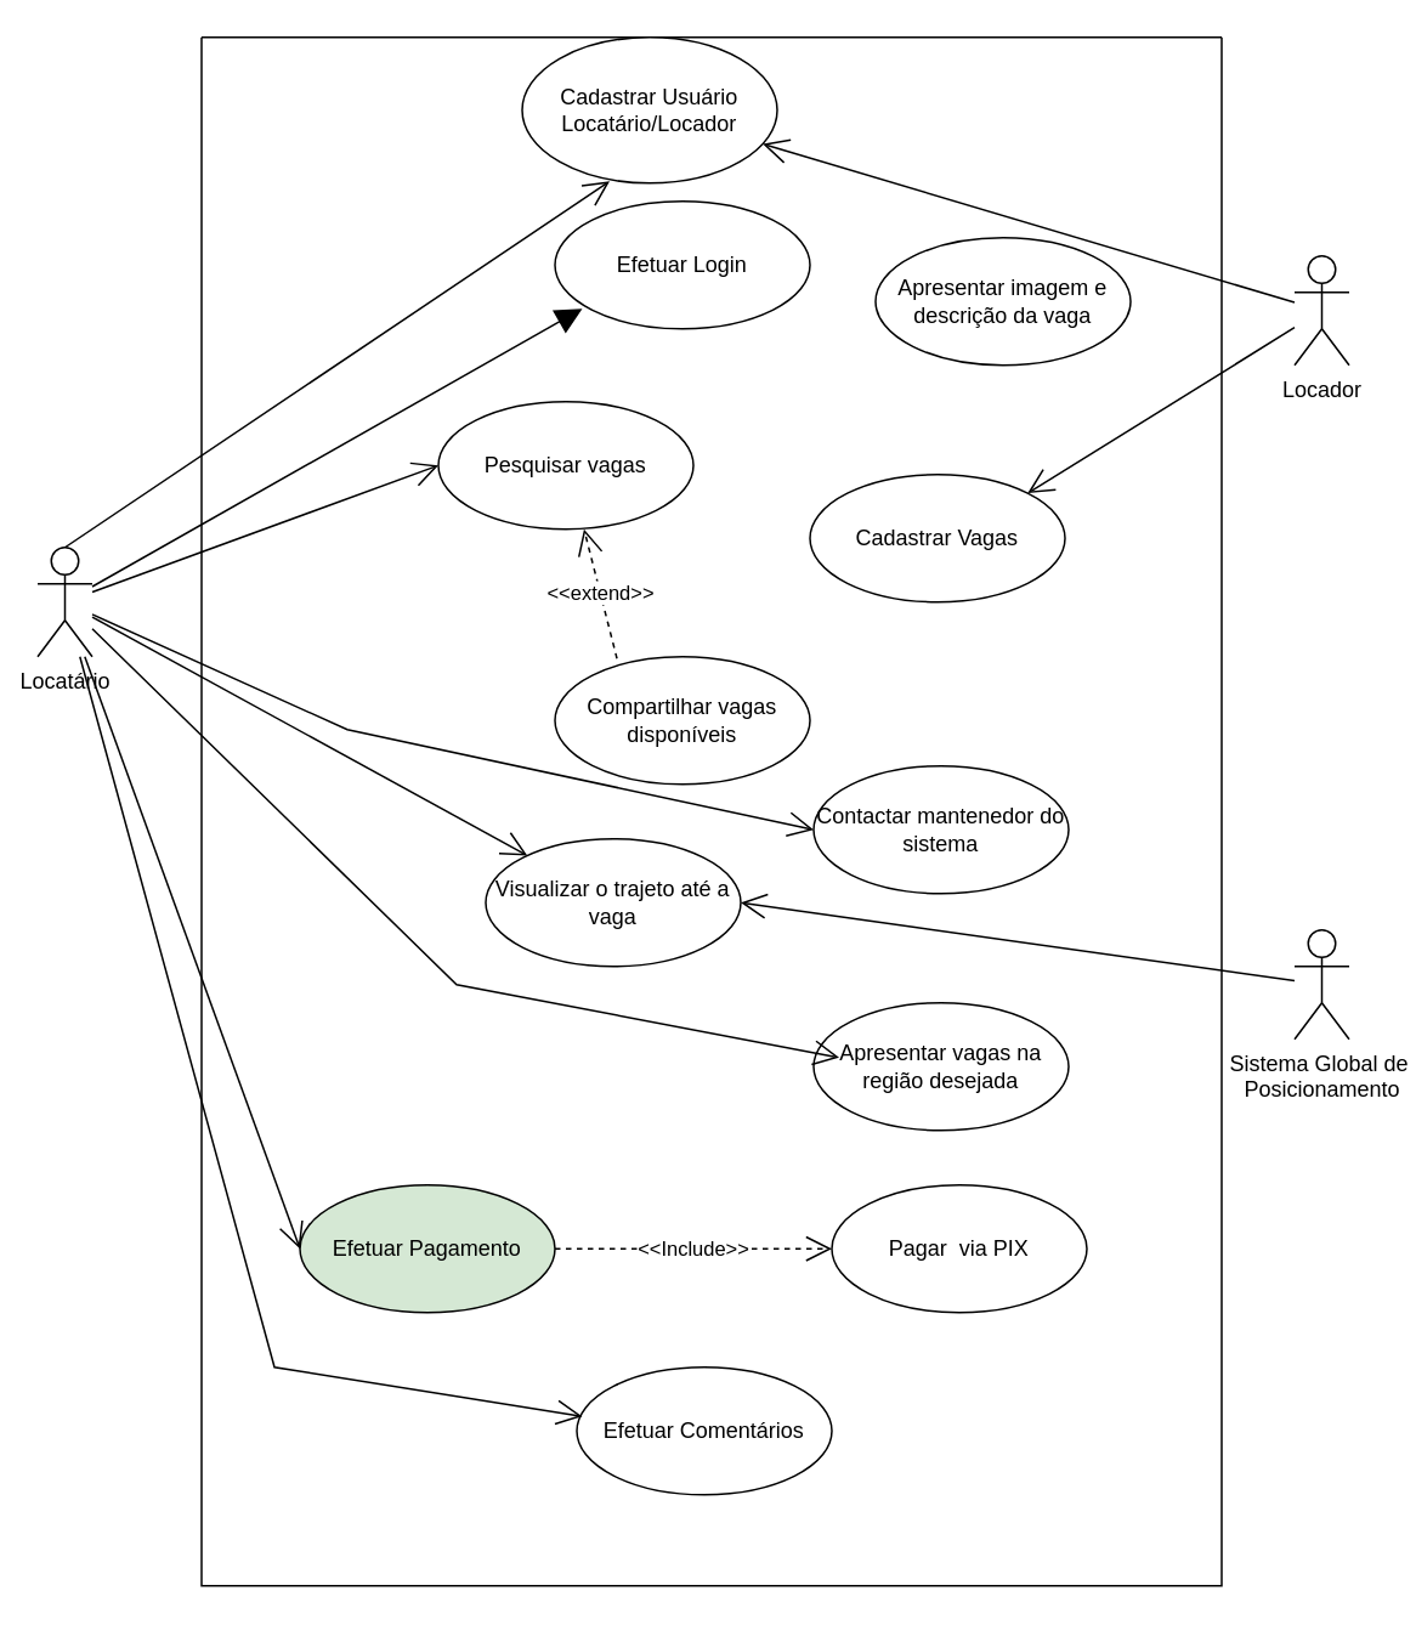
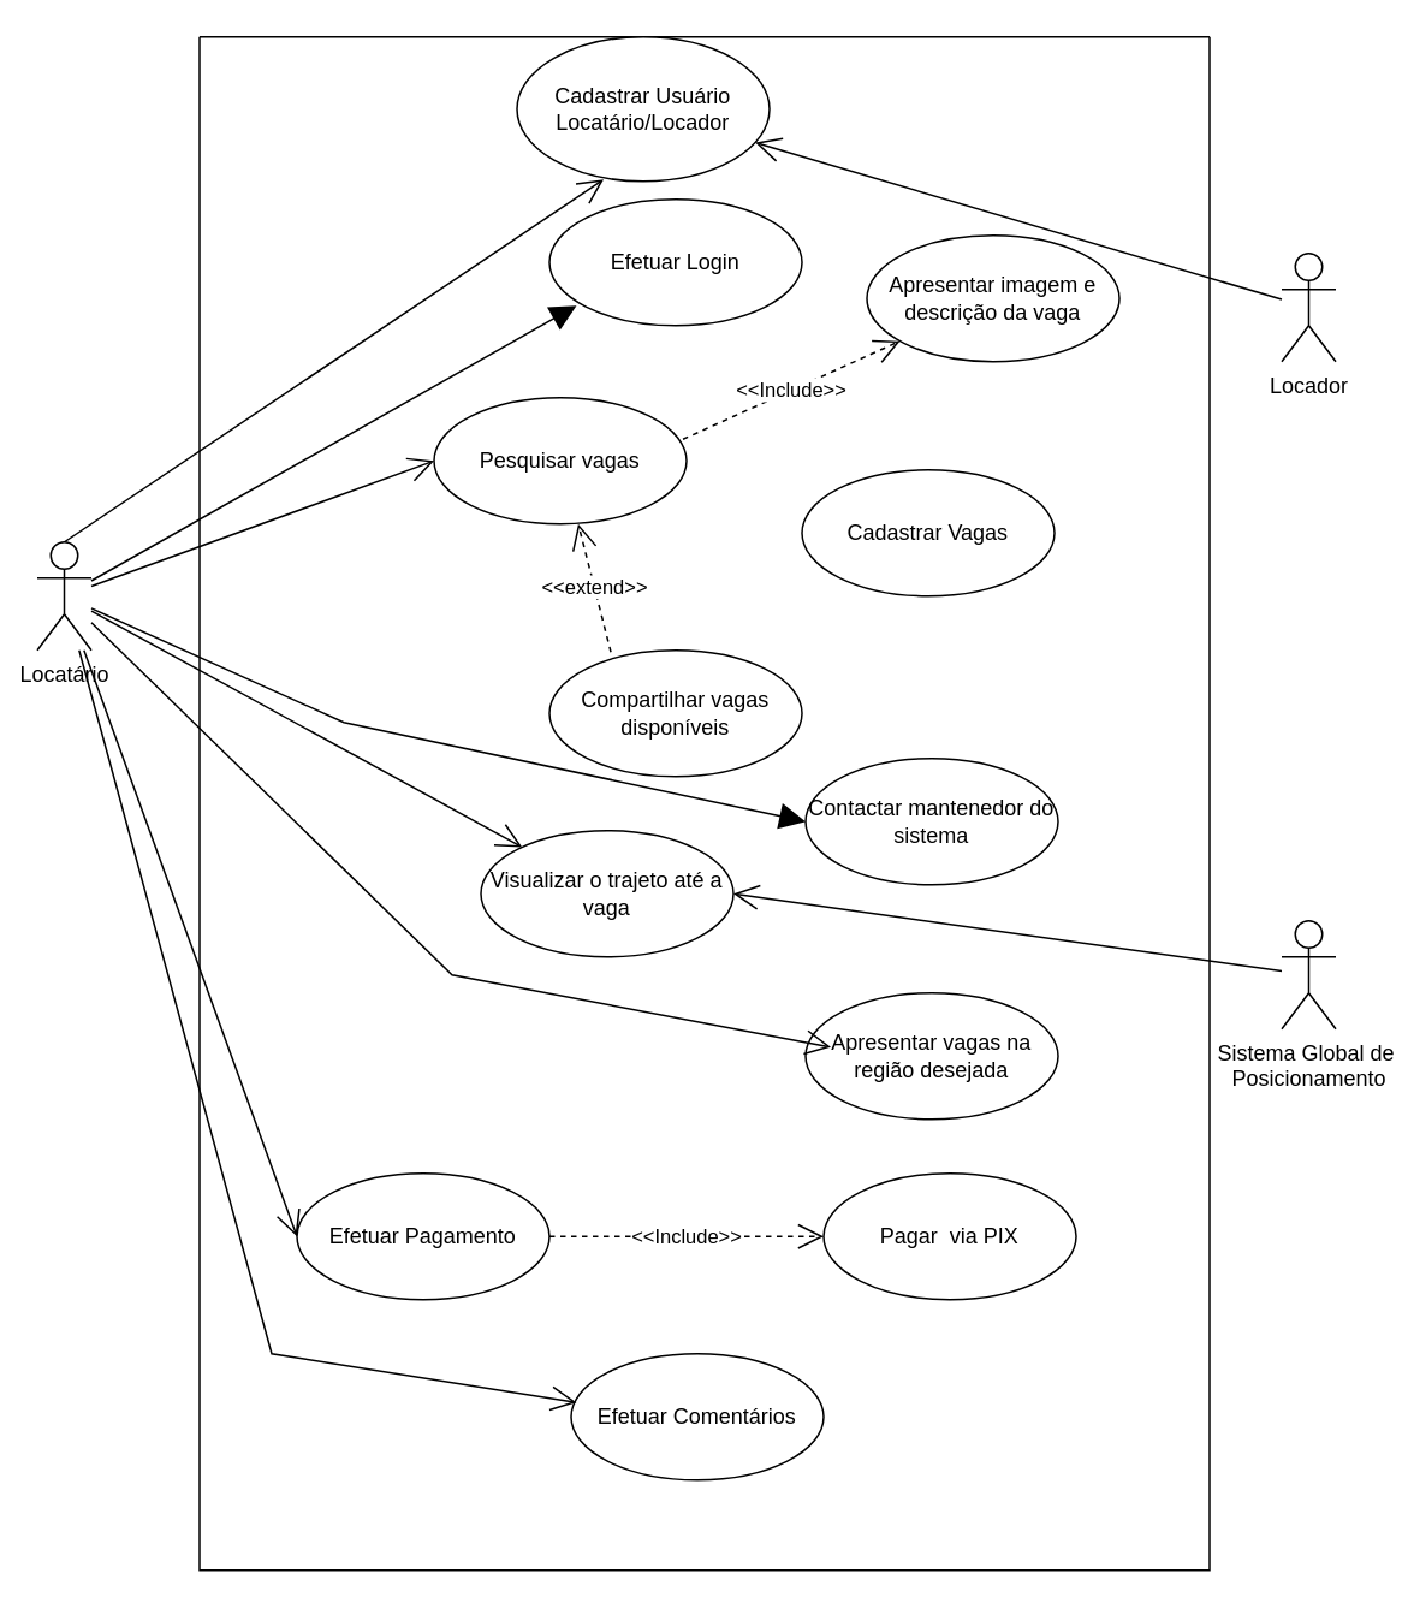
+ <mxCell id="16" value="&amp;lt;&amp;lt;Include&amp;gt;&amp;gt;" style="endArrow=open;endSize=12;dashed=1;html=1;rounded=0;exitX=0.986;exitY=0.329;exitDx=0;exitDy=0;exitPerimeter=0;" edge="1" parent="2" source="14" target="5"><mxGeometry width="160" relative="1" as="geometry"><mxPoint x="170" y="160" as="sourcePoint" /><mxPoint x="376" y="165" as="targetPoint" /></mxGeometry></mxCell>
- <mxCell id="26" value="" style="endArrow=open;endFill=1;endSize=12;html=1;rounded=0;entryX=1;entryY=0;entryDx=0;entryDy=0;" edge="1" parent="1" source="19" target="11"><mxGeometry width="160" relative="1" as="geometry"><mxPoint x="280" y="190" as="sourcePoint" /><mxPoint x="440" y="190" as="targetPoint" /></mxGeometry></mxCell>
- <mxCell id="29" value="" style="endArrow=open;endFill=1;endSize=12;html=1;rounded=0;entryX=0;entryY=0.5;entryDx=0;entryDy=0;" edge="1" parent="1" source="18" target="7"><mxGeometry width="160" relative="1" as="geometry"><mxPoint x="280" y="280" as="sourcePoint" /><mxPoint x="440" y="280" as="targetPoint" /><Array as="points"><mxPoint x="190" y="400" /></Array></mxGeometry></mxCell>
+ <mxCell id="29" value="" style="endArrow=block;endFill=1;endSize=12;html=1;rounded=0;entryX=0;entryY=0.5;entryDx=0;entryDy=0;" edge="1" parent="1" source="18" target="7"><mxGeometry width="160" relative="1" as="geometry"><mxPoint x="280" y="280" as="sourcePoint" /><mxPoint x="440" y="280" as="targetPoint" /><Array as="points"><mxPoint x="190" y="400" /></Array></mxGeometry></mxCell>
- <mxCell id="8" value="Efetuar Pagamento" style="ellipse;whiteSpace=wrap;html=1;fillColor=#d5e8d4;" vertex="1" parent="2"><mxGeometry x="54" y="630" width="140" height="70" as="geometry" /></mxCell>
+ <mxCell id="8" value="Efetuar Pagamento" style="ellipse;whiteSpace=wrap;html=1;" vertex="1" parent="2"><mxGeometry x="54" y="630" width="140" height="70" as="geometry" /></mxCell>
